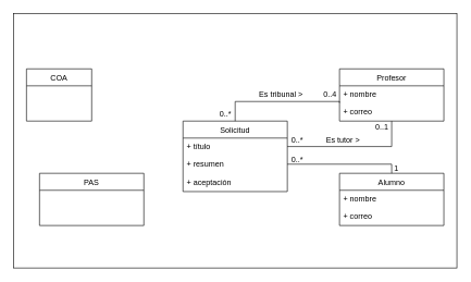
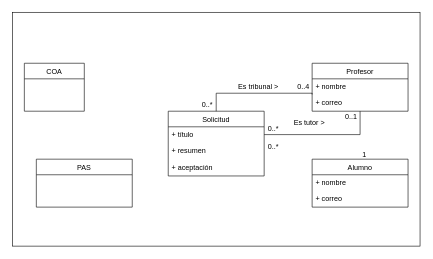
- <mxCell id="25" value="Es tutor &amp;gt;" style="text;html=1;align=center;verticalAlign=middle;resizable=0;points=[];autosize=1;" vertex="1" parent="1"><mxGeometry x="490" y="205" width="70" height="20" as="geometry" /></mxCell>
+ <mxCell id="25" value="Es tutor &amp;gt;" style="text;html=1;align=center;verticalAlign=middle;resizable=0;points=[];autosize=1;" vertex="1" parent="1"><mxGeometry x="480" y="195" width="70" height="20" as="geometry" /></mxCell>
- <mxCell id="7" style="edgeStyle=orthogonalEdgeStyle;rounded=0;orthogonalLoop=1;jettySize=auto;html=1;entryX=1;entryY=0.5;entryDx=0;entryDy=0;endArrow=none;endFill=0;exitX=0.5;exitY=0;exitDx=0;exitDy=0;" edge="1" parent="1" source="8" target="5"><mxGeometry relative="1" as="geometry"><Array as="points"><mxPoint x="600" y="251" /></Array></mxGeometry></mxCell>
